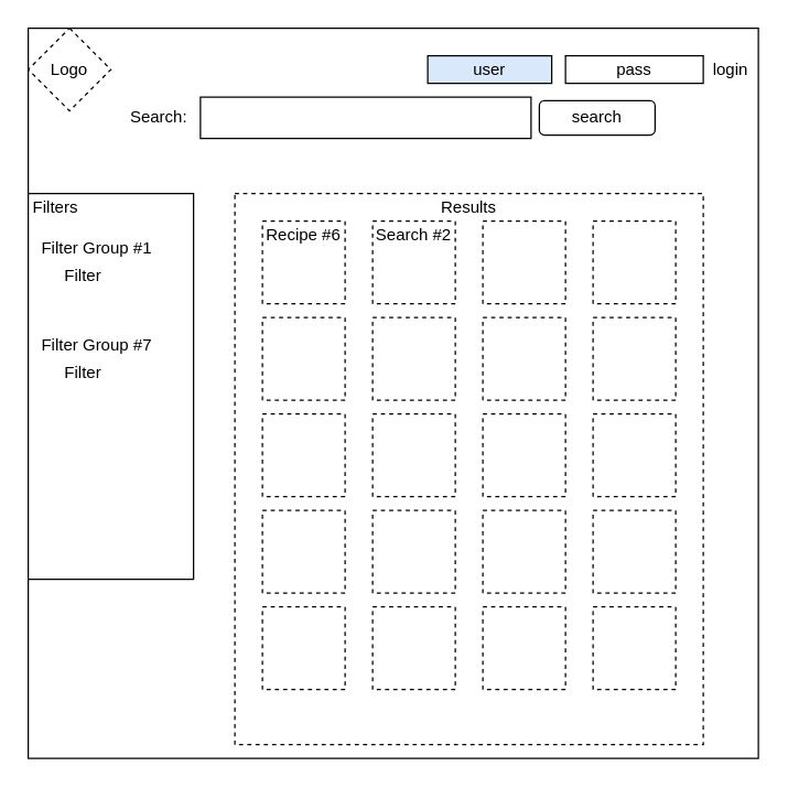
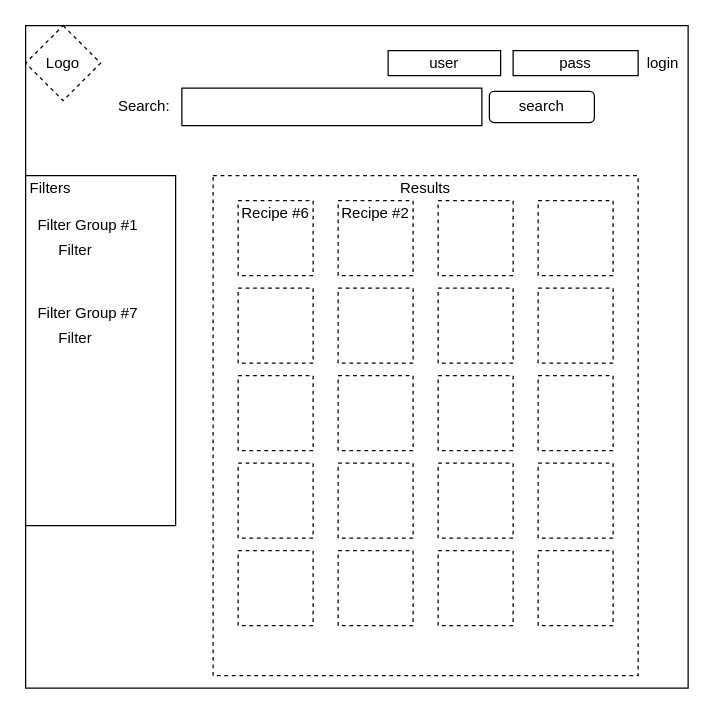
- <mxCell id="5" value="user" style="rounded=0;whiteSpace=wrap;html=1;fillColor=#dae8fc;" parent="1" vertex="1"><mxGeometry x="310" y="40" width="90" height="20" as="geometry" /></mxCell>
+ <mxCell id="5" value="user" style="rounded=0;whiteSpace=wrap;html=1;" parent="1" vertex="1"><mxGeometry x="310" y="40" width="90" height="20" as="geometry" /></mxCell>
- <mxCell id="34" value="Search #2" style="text;html=1;strokeColor=none;fillColor=none;align=center;verticalAlign=middle;whiteSpace=wrap;rounded=0;dashed=1;" vertex="1" parent="1"><mxGeometry x="270" y="160" width="60" height="20" as="geometry" /></mxCell>
+ <mxCell id="34" value="Recipe #2" style="text;html=1;strokeColor=none;fillColor=none;align=center;verticalAlign=middle;whiteSpace=wrap;rounded=0;dashed=1;" vertex="1" parent="1"><mxGeometry x="270" y="160" width="60" height="20" as="geometry" /></mxCell>
